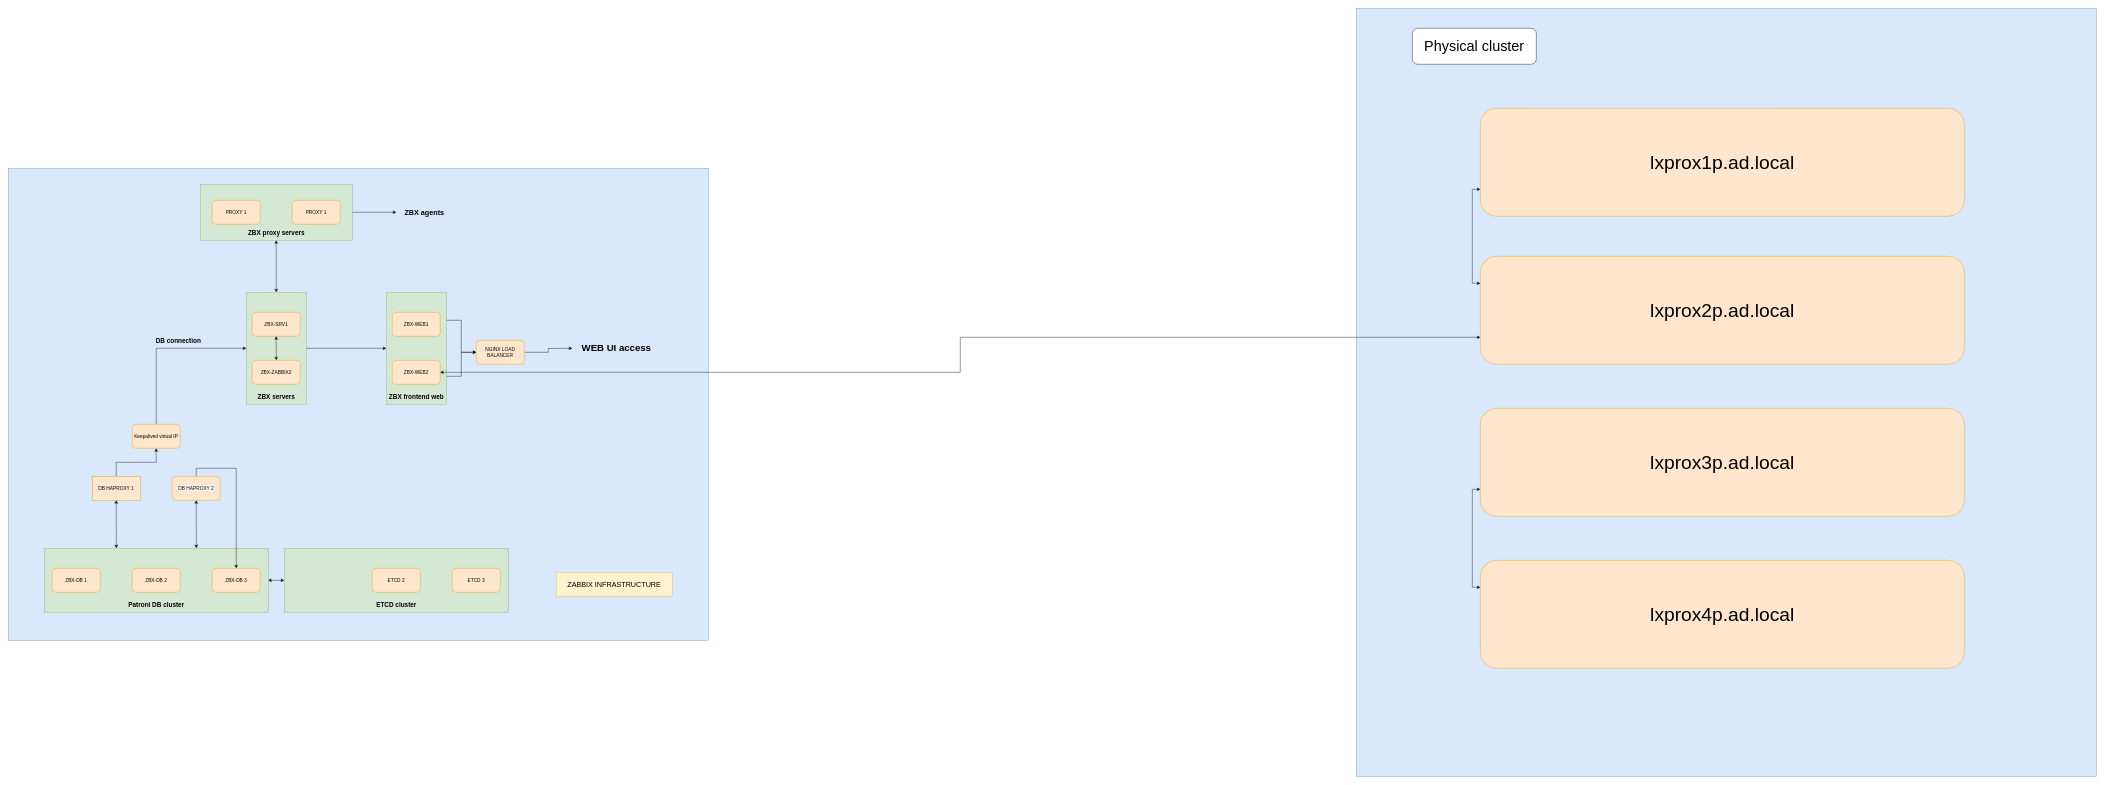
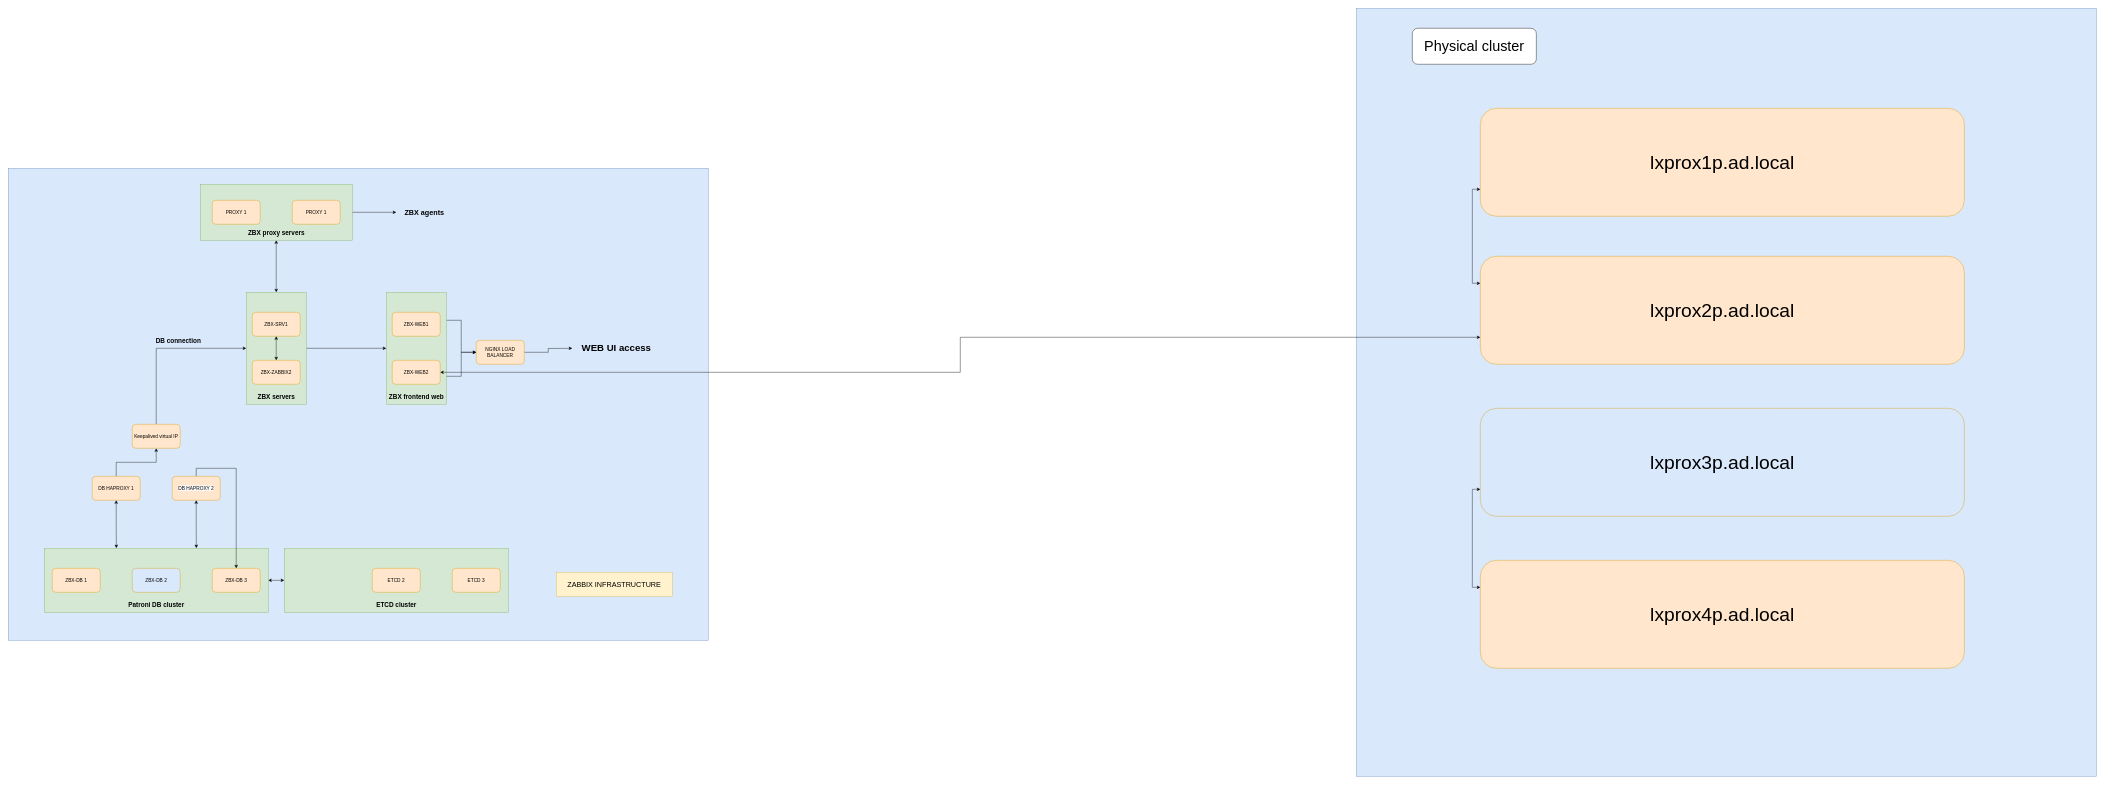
- <mxCell id="51" value="&lt;span style=&quot;font-size: 48px;&quot;&gt;lxprox3p.ad.local&lt;/span&gt;" style="rounded=1;whiteSpace=wrap;html=1;fillColor=#ffe6cc;strokeColor=#d79b00;" vertex="1" parent="1"><mxGeometry x="3700" y="1020" width="1210" height="270" as="geometry" /></mxCell>
+ <mxCell id="51" value="&lt;span style=&quot;font-size: 48px;&quot;&gt;lxprox3p.ad.local&lt;/span&gt;" style="rounded=1;whiteSpace=wrap;html=1;fillColor=#dae8fc;strokeColor=#d79b00;" vertex="1" parent="1"><mxGeometry x="3700" y="1020" width="1210" height="270" as="geometry" /></mxCell>
- <mxCell id="20" value="DB HAPROXY 1" style="whiteSpace=wrap;html=1;fillColor=#ffe6cc;strokeColor=#d79b00;rounded=0;" parent="1" vertex="1"><mxGeometry x="230" y="1190" width="120" height="60" as="geometry" /></mxCell>
+ <mxCell id="20" value="DB HAPROXY 1" style="rounded=1;whiteSpace=wrap;html=1;fillColor=#ffe6cc;strokeColor=#d79b00;" parent="1" vertex="1"><mxGeometry x="230" y="1190" width="120" height="60" as="geometry" /></mxCell>
- <mxCell id="13" value="ZBX-DB 2" style="rounded=1;whiteSpace=wrap;html=1;fillColor=#ffe6cc;strokeColor=#d79b00;" parent="1" vertex="1"><mxGeometry x="330" y="1420" width="120" height="60" as="geometry" /></mxCell>
+ <mxCell id="13" value="ZBX-DB 2" style="rounded=1;whiteSpace=wrap;html=1;fillColor=#dae8fc;strokeColor=#d79b00;" parent="1" vertex="1"><mxGeometry x="330" y="1420" width="120" height="60" as="geometry" /></mxCell>
